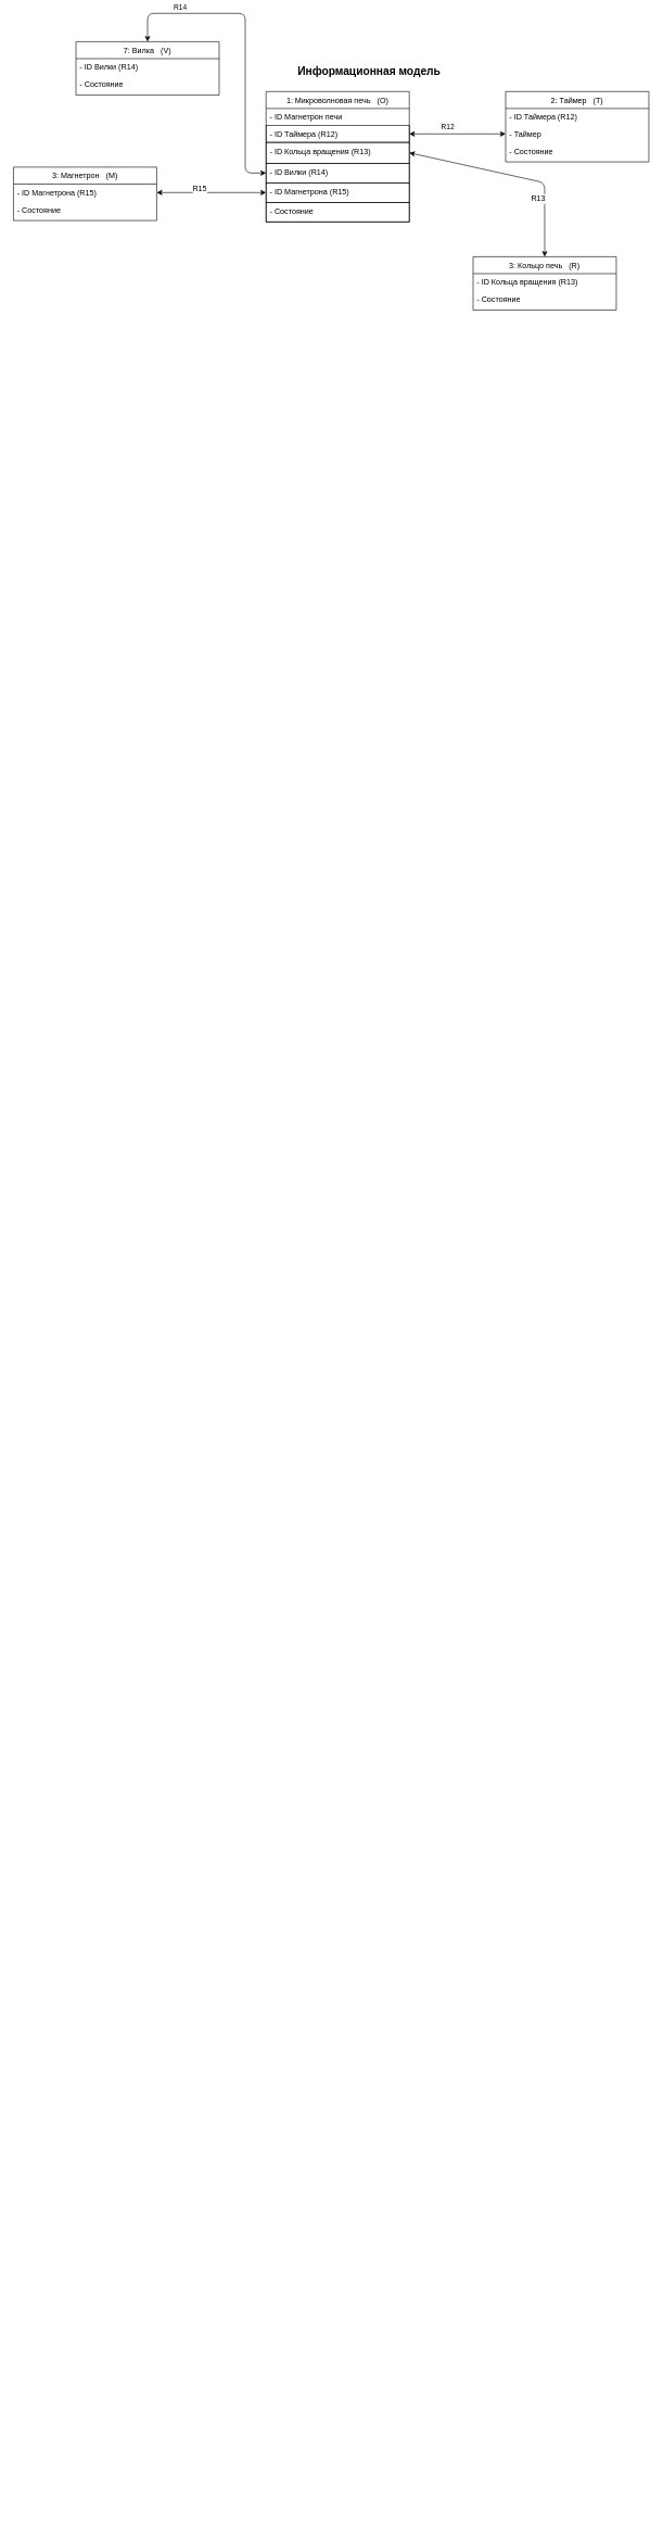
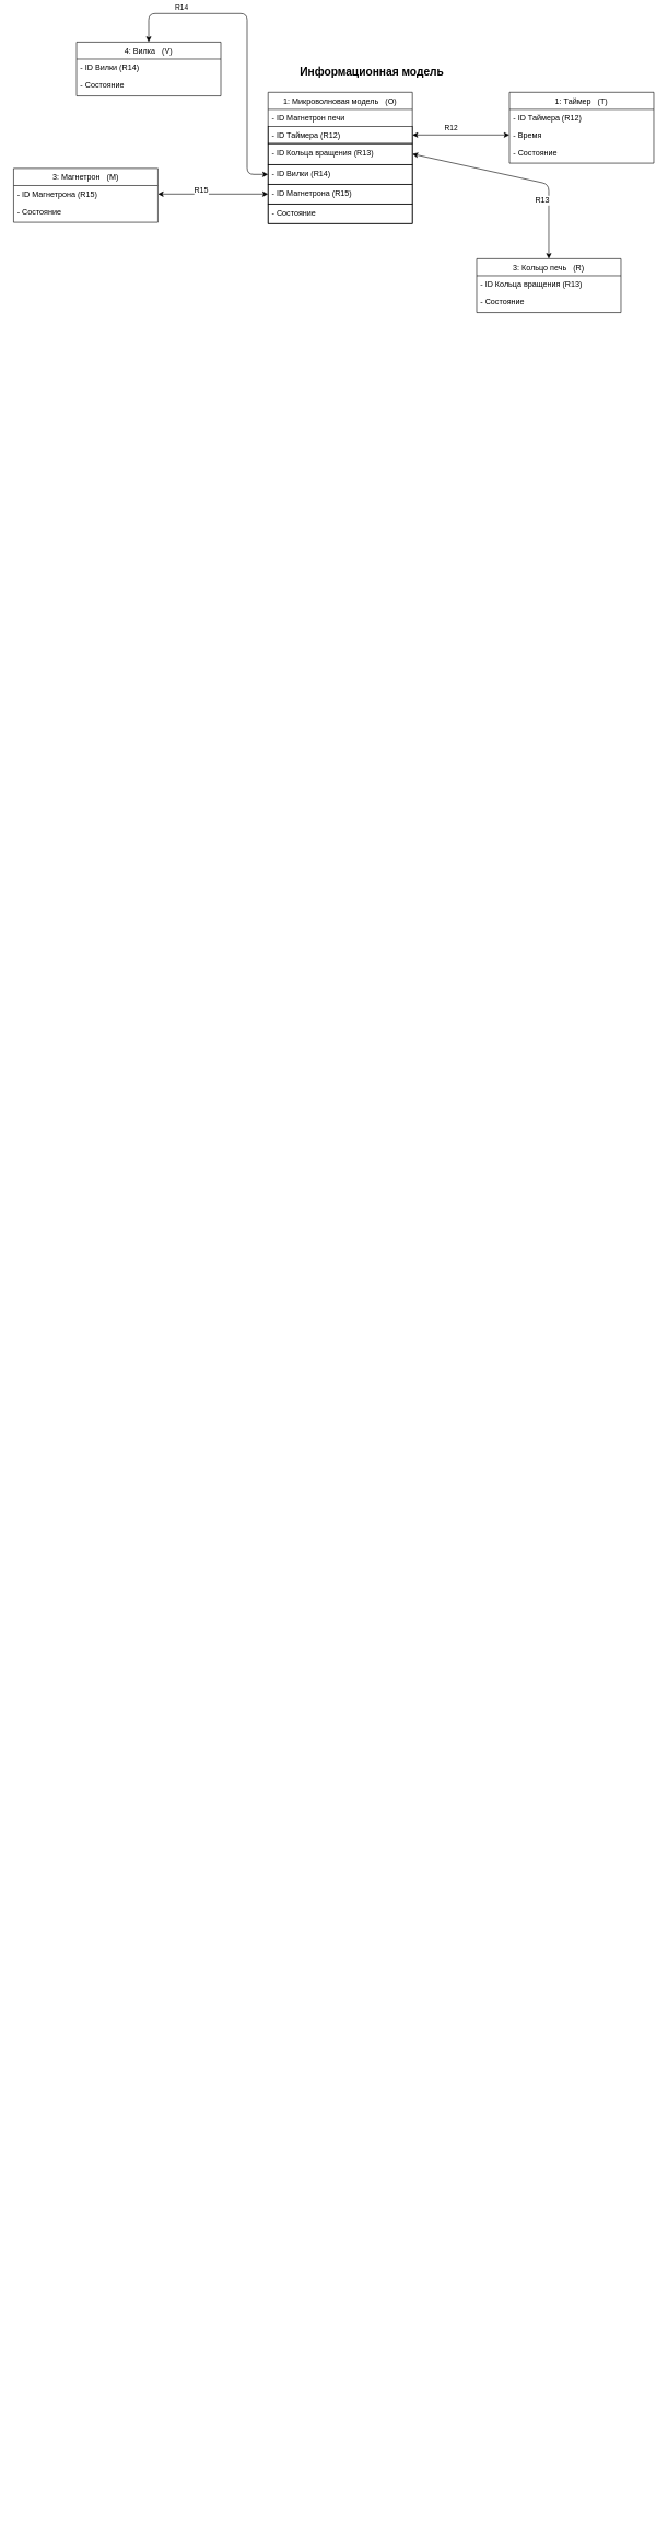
- <mxCell id="18" value="7: Вилка   (V)" style="swimlane;fontStyle=0;childLayout=stackLayout;horizontal=1;startSize=26;fillColor=none;horizontalStack=0;resizeParent=1;resizeParentMax=0;resizeLast=0;collapsible=1;marginBottom=0;" parent="1" vertex="1"><mxGeometry x="116" y="63.5" width="220" height="82" as="geometry"><mxRectangle x="220" y="90" width="160" height="26" as="alternateBounds" /></mxGeometry></mxCell>
+ <mxCell id="18" value="4: Вилка   (V)" style="swimlane;fontStyle=0;childLayout=stackLayout;horizontal=1;startSize=26;fillColor=none;horizontalStack=0;resizeParent=1;resizeParentMax=0;resizeLast=0;collapsible=1;marginBottom=0;" parent="1" vertex="1"><mxGeometry x="116" y="63.5" width="220" height="82" as="geometry"><mxRectangle x="220" y="90" width="160" height="26" as="alternateBounds" /></mxGeometry></mxCell>
- <mxCell id="2" value="1: Микроволновая печь   (O)" style="swimlane;fontStyle=0;childLayout=stackLayout;horizontal=1;startSize=26;fillColor=none;horizontalStack=0;resizeParent=1;resizeParentMax=0;resizeLast=0;collapsible=1;marginBottom=0;" parent="1" vertex="1"><mxGeometry x="408" y="140" width="220" height="200" as="geometry"><mxRectangle x="220" y="90" width="160" height="26" as="alternateBounds" /></mxGeometry></mxCell>
+ <mxCell id="2" value="1: Микроволновая модель   (O)" style="swimlane;fontStyle=0;childLayout=stackLayout;horizontal=1;startSize=26;fillColor=none;horizontalStack=0;resizeParent=1;resizeParentMax=0;resizeLast=0;collapsible=1;marginBottom=0;" parent="1" vertex="1"><mxGeometry x="408" y="140" width="220" height="200" as="geometry"><mxRectangle x="220" y="90" width="160" height="26" as="alternateBounds" /></mxGeometry></mxCell>
- <mxCell id="27" value="2: Таймер   (T)" style="swimlane;fontStyle=0;childLayout=stackLayout;horizontal=1;startSize=26;fillColor=none;horizontalStack=0;resizeParent=1;resizeParentMax=0;resizeLast=0;collapsible=1;marginBottom=0;" parent="1" vertex="1"><mxGeometry x="776" y="140" width="220" height="108" as="geometry"><mxRectangle x="220" y="90" width="160" height="26" as="alternateBounds" /></mxGeometry></mxCell>
+ <mxCell id="27" value="1: Таймер   (T)" style="swimlane;fontStyle=0;childLayout=stackLayout;horizontal=1;startSize=26;fillColor=none;horizontalStack=0;resizeParent=1;resizeParentMax=0;resizeLast=0;collapsible=1;marginBottom=0;" parent="1" vertex="1"><mxGeometry x="776" y="140" width="220" height="108" as="geometry"><mxRectangle x="220" y="90" width="160" height="26" as="alternateBounds" /></mxGeometry></mxCell>
- <mxCell id="29" value="- Таймер" style="text;strokeColor=none;fillColor=none;align=left;verticalAlign=top;spacingLeft=4;spacingRight=4;overflow=hidden;rotatable=0;points=[[0,0.5],[1,0.5]];portConstraint=eastwest;" parent="27" vertex="1"><mxGeometry y="52" width="220" height="26" as="geometry" /></mxCell>
+ <mxCell id="29" value="- Время" style="text;strokeColor=none;fillColor=none;align=left;verticalAlign=top;spacingLeft=4;spacingRight=4;overflow=hidden;rotatable=0;points=[[0,0.5],[1,0.5]];portConstraint=eastwest;" parent="27" vertex="1"><mxGeometry y="52" width="220" height="26" as="geometry" /></mxCell>
